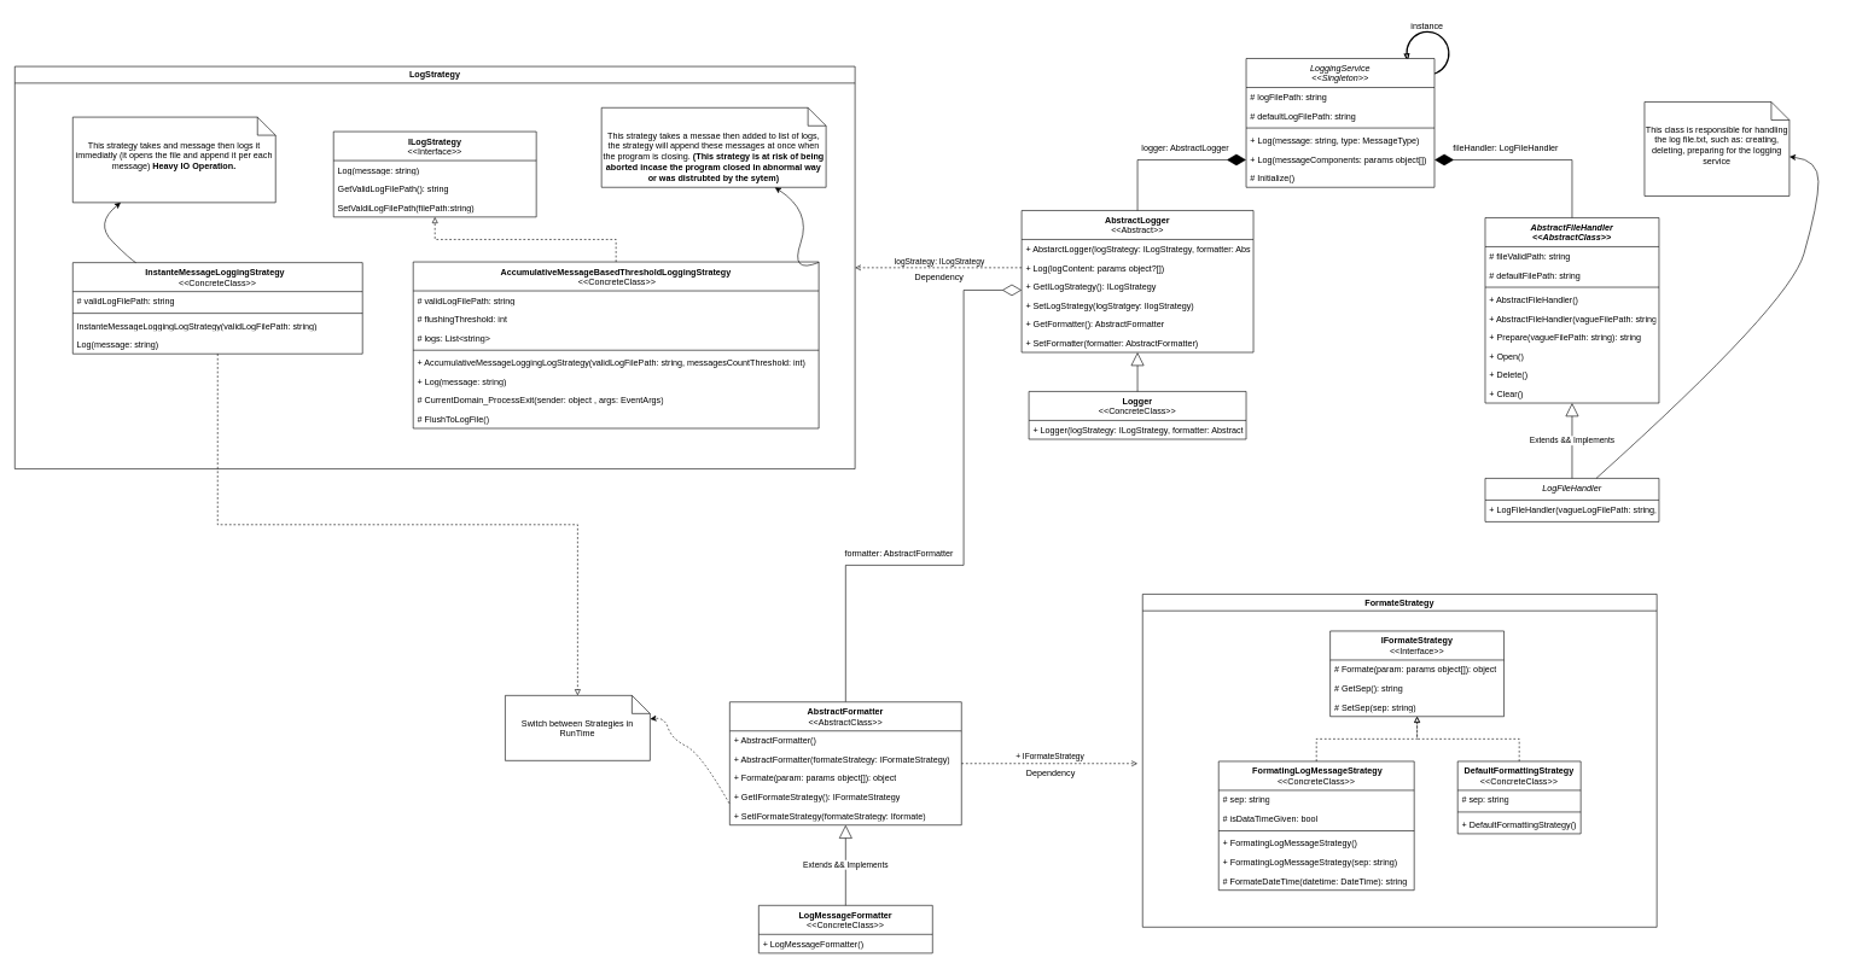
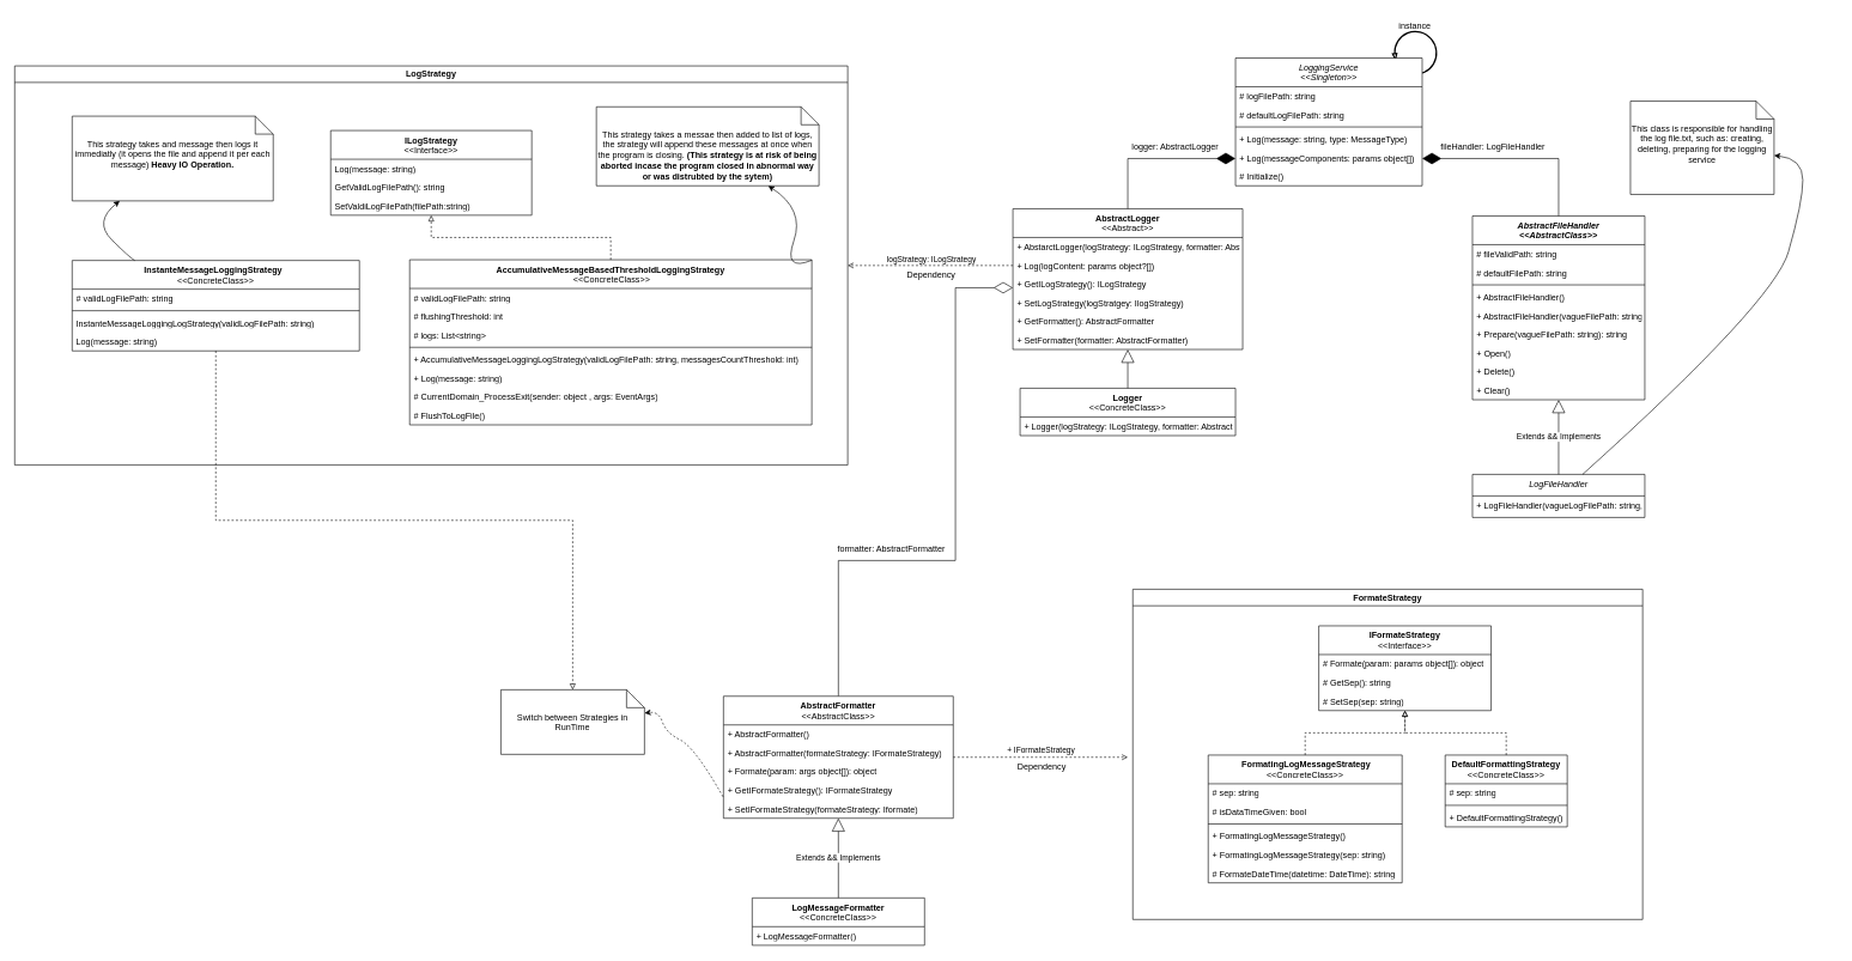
- <mxCell id="96" value="+ Formate(param: params object[]): object" style="text;strokeColor=none;fillColor=none;align=left;verticalAlign=top;spacingLeft=4;spacingRight=4;overflow=hidden;rotatable=0;points=[[0,0.5],[1,0.5]];portConstraint=eastwest;whiteSpace=wrap;html=1;" parent="93" vertex="1"><mxGeometry y="92" width="320" height="26" as="geometry" /></mxCell>
+ <mxCell id="96" value="+ Formate(param: args object[]): object" style="text;strokeColor=none;fillColor=none;align=left;verticalAlign=top;spacingLeft=4;spacingRight=4;overflow=hidden;rotatable=0;points=[[0,0.5],[1,0.5]];portConstraint=eastwest;whiteSpace=wrap;html=1;" parent="93" vertex="1"><mxGeometry y="92" width="320" height="26" as="geometry" /></mxCell>
